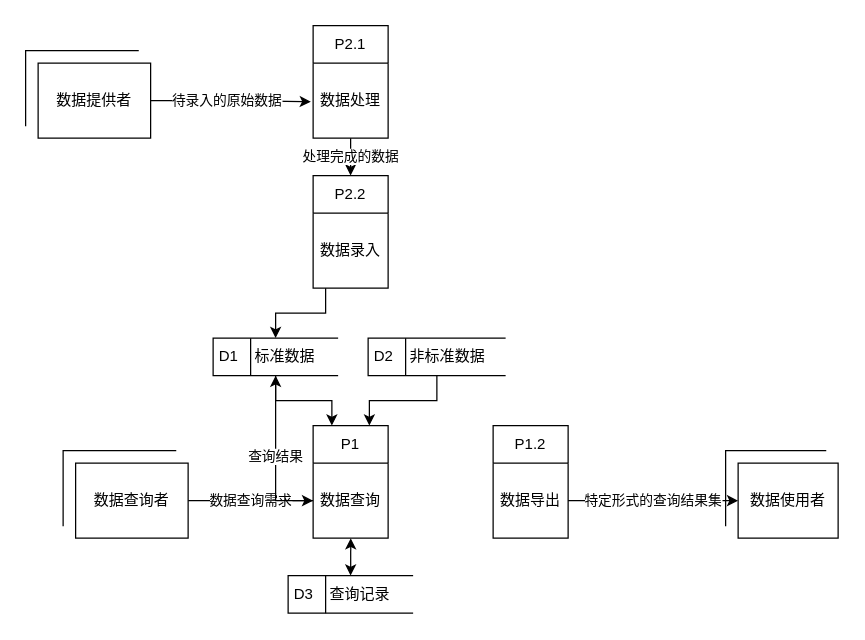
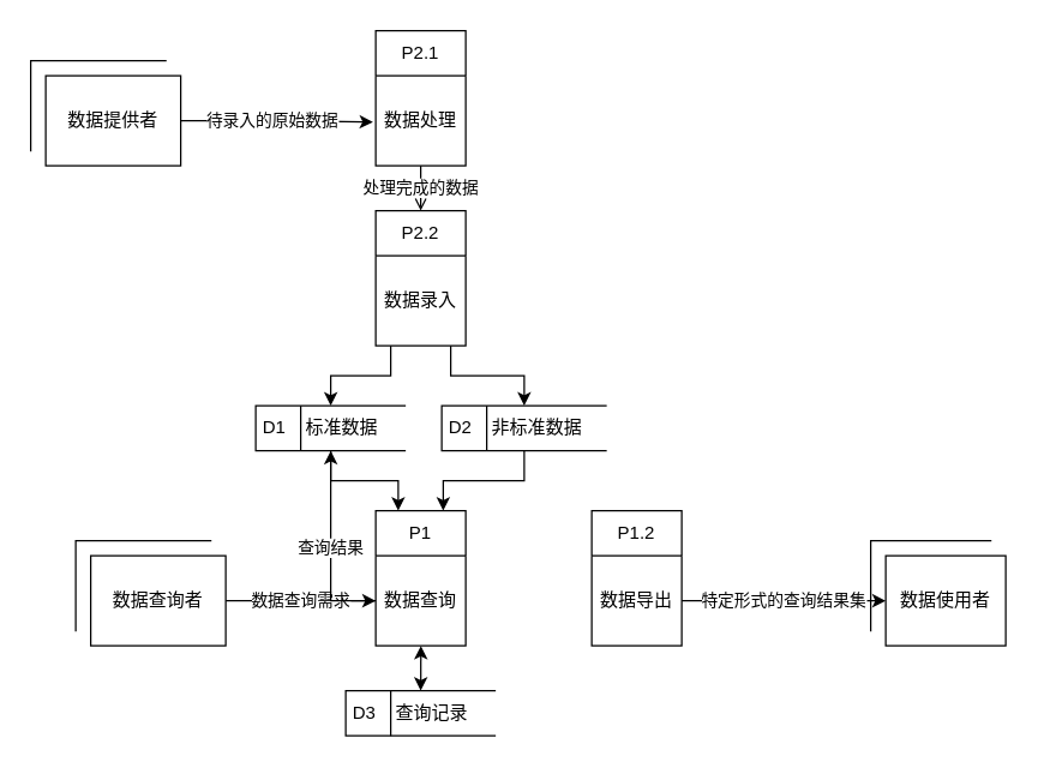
- <mxCell id="18" value="处理完成的数据" style="edgeStyle=orthogonalEdgeStyle;rounded=0;orthogonalLoop=1;jettySize=auto;html=1;entryX=0.5;entryY=0;entryDx=0;entryDy=0;" edge="1" parent="1" source="19" target="23"><mxGeometry relative="1" as="geometry" /></mxCell>
+ <mxCell id="18" value="处理完成的数据" style="edgeStyle=orthogonalEdgeStyle;rounded=0;orthogonalLoop=1;jettySize=auto;html=1;entryX=0.5;entryY=0;entryDx=0;entryDy=0;endArrow=open;" edge="1" parent="1" source="19" target="23"><mxGeometry relative="1" as="geometry" /></mxCell>
+ <mxCell id="22" style="edgeStyle=orthogonalEdgeStyle;rounded=0;orthogonalLoop=1;jettySize=auto;html=1;entryX=0.5;entryY=0;entryDx=0;entryDy=0;" edge="1" parent="1" source="23" target="26"><mxGeometry relative="1" as="geometry"><Array as="points"><mxPoint x="300" y="250" /><mxPoint x="349" y="250" /></Array></mxGeometry></mxCell>
